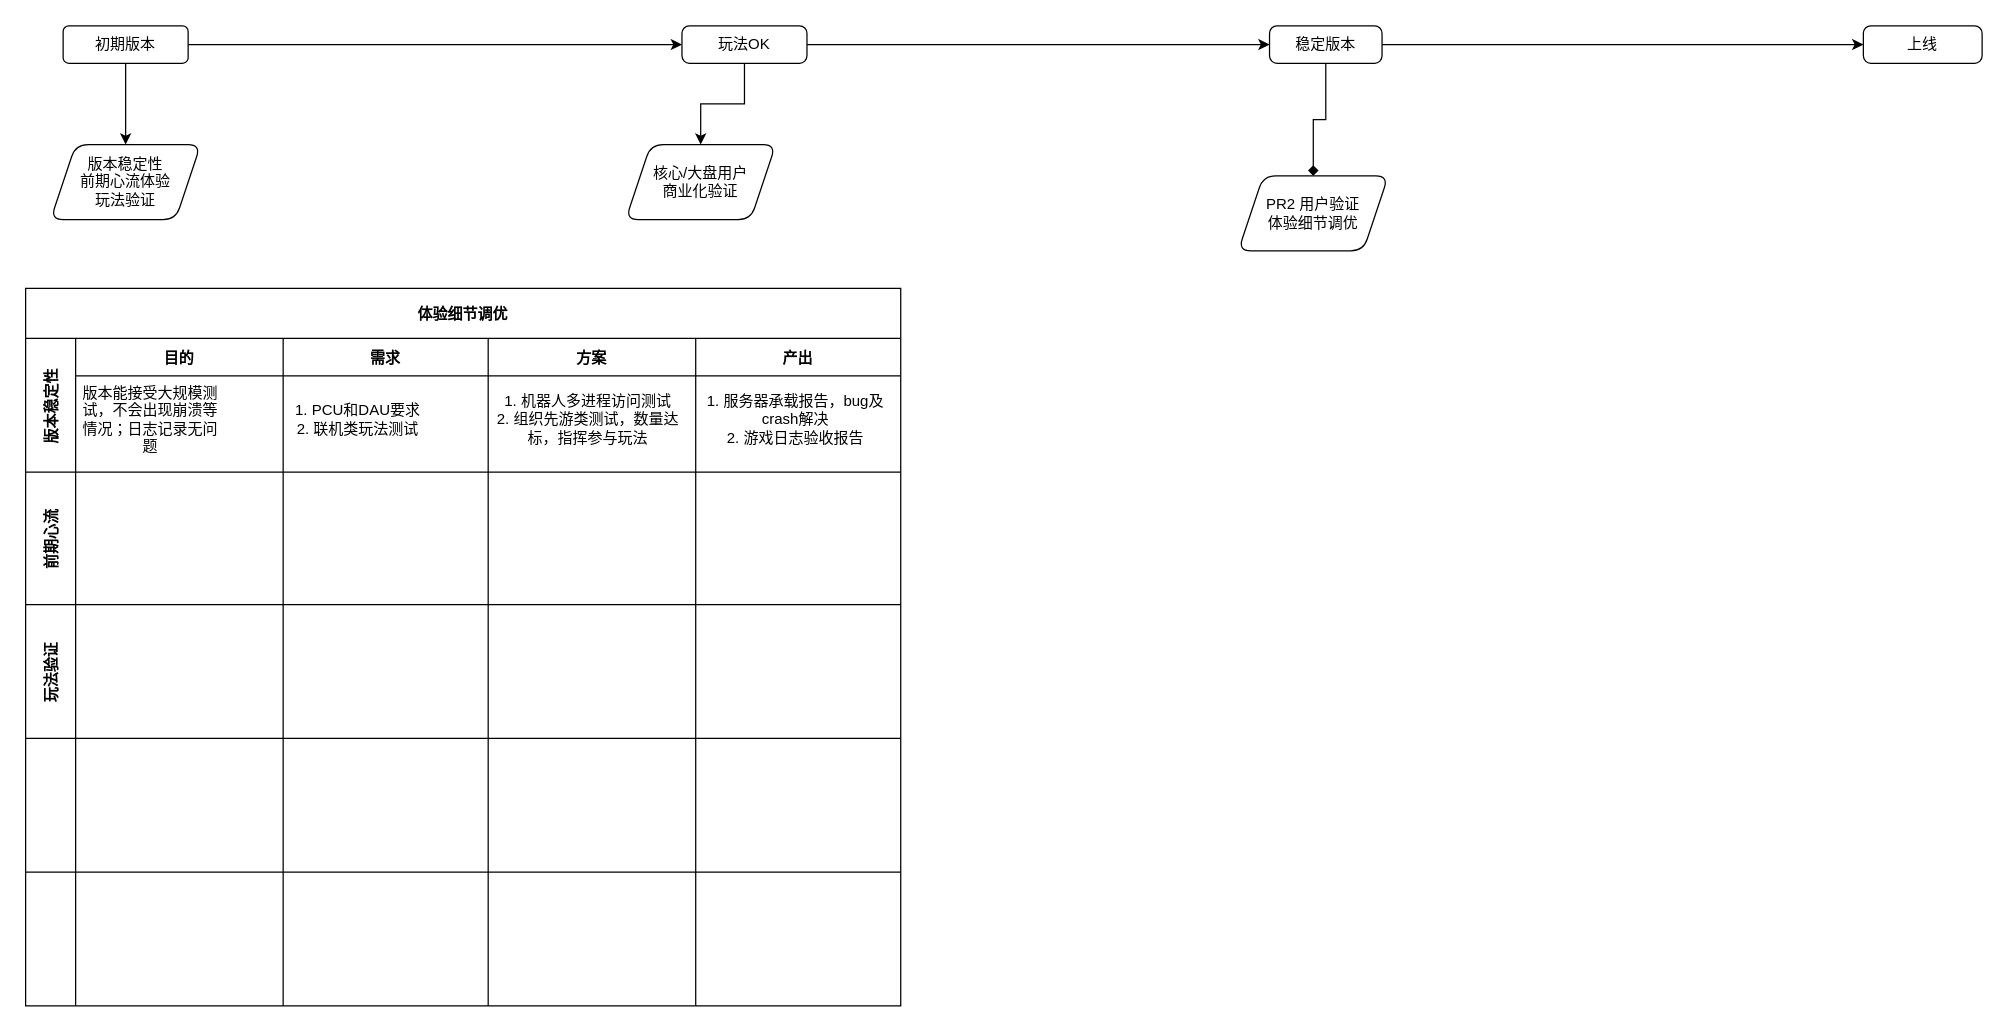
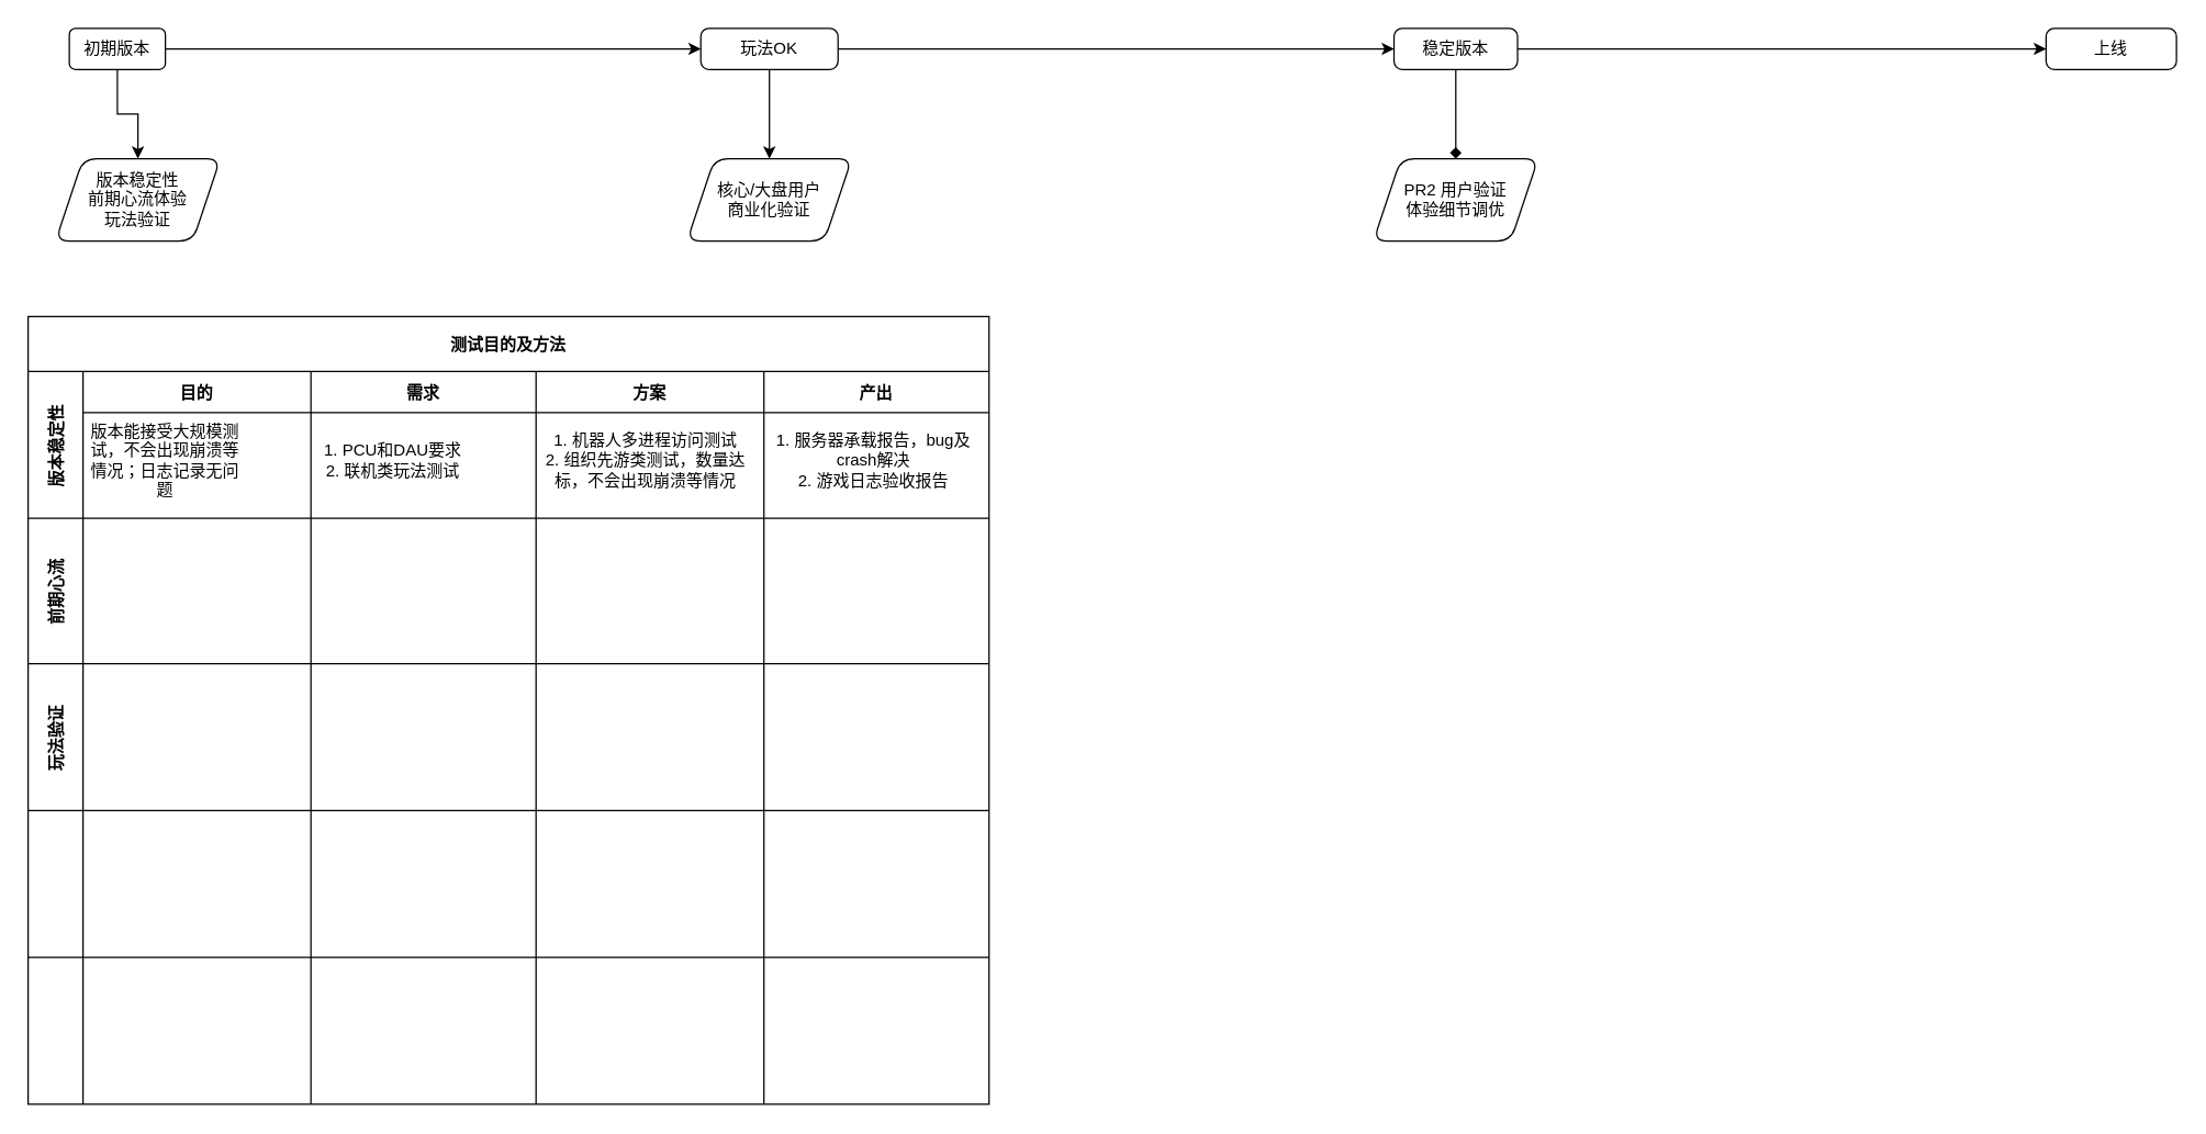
- <mxCell id="4" value="初期版本" style="rounded=1;whiteSpace=wrap;html=1;" vertex="1" parent="1"><mxGeometry x="50" y="20" width="100" height="30" as="geometry" /></mxCell>
+ <mxCell id="4" value="初期版本" style="rounded=1;whiteSpace=wrap;html=1;" vertex="1" parent="1"><mxGeometry x="50" y="20" width="70" height="30" as="geometry" /></mxCell>
- <mxCell id="8" value="玩法OK" style="whiteSpace=wrap;html=1;rounded=1;direction=west;arcSize=20;" vertex="1" parent="1"><mxGeometry x="545" y="20" width="100" height="30" as="geometry" /></mxCell>
+ <mxCell id="8" value="玩法OK" style="whiteSpace=wrap;html=1;rounded=1;direction=west;arcSize=20;" vertex="1" parent="1"><mxGeometry x="510" y="20" width="100" height="30" as="geometry" /></mxCell>
- <mxCell id="14" value="PR2 用户验证&lt;br&gt;体验细节调优" style="shape=parallelogram;perimeter=parallelogramPerimeter;whiteSpace=wrap;html=1;fixedSize=1;rounded=1;arcSize=20;" vertex="1" parent="1"><mxGeometry x="990" y="140" width="120" height="60" as="geometry" /></mxCell>
+ <mxCell id="14" value="PR2 用户验证&lt;br&gt;体验细节调优" style="shape=parallelogram;perimeter=parallelogramPerimeter;whiteSpace=wrap;html=1;fixedSize=1;rounded=1;arcSize=20;" vertex="1" parent="1"><mxGeometry x="1000" y="115" width="120" height="60" as="geometry" /></mxCell>
- <mxCell id="15" value="体验细节调优" style="shape=table;childLayout=tableLayout;startSize=40;collapsible=0;recursiveResize=0;expand=0;fontStyle=1;" vertex="1" parent="1"><mxGeometry x="20" y="230" width="700" height="574" as="geometry" /></mxCell>
+ <mxCell id="15" value="测试目的及方法" style="shape=table;childLayout=tableLayout;startSize=40;collapsible=0;recursiveResize=0;expand=0;fontStyle=1;" vertex="1" parent="1"><mxGeometry x="20" y="230" width="700" height="574" as="geometry" /></mxCell>
- <mxCell id="22" value="1. 机器人多进程访问测试&lt;br&gt;2. 组织先游类测试，数量达标，指挥参与玩法" style="text;html=1;strokeColor=none;fillColor=none;align=center;verticalAlign=middle;whiteSpace=wrap;rounded=0;" vertex="1" parent="21"><mxGeometry y="30" width="160" height="70" as="geometry" /></mxCell>
+ <mxCell id="22" value="1. 机器人多进程访问测试&lt;br&gt;2. 组织先游类测试，数量达标，不会出现崩溃等情况" style="text;html=1;strokeColor=none;fillColor=none;align=center;verticalAlign=middle;whiteSpace=wrap;rounded=0;" vertex="1" parent="21"><mxGeometry y="30" width="160" height="70" as="geometry" /></mxCell>
